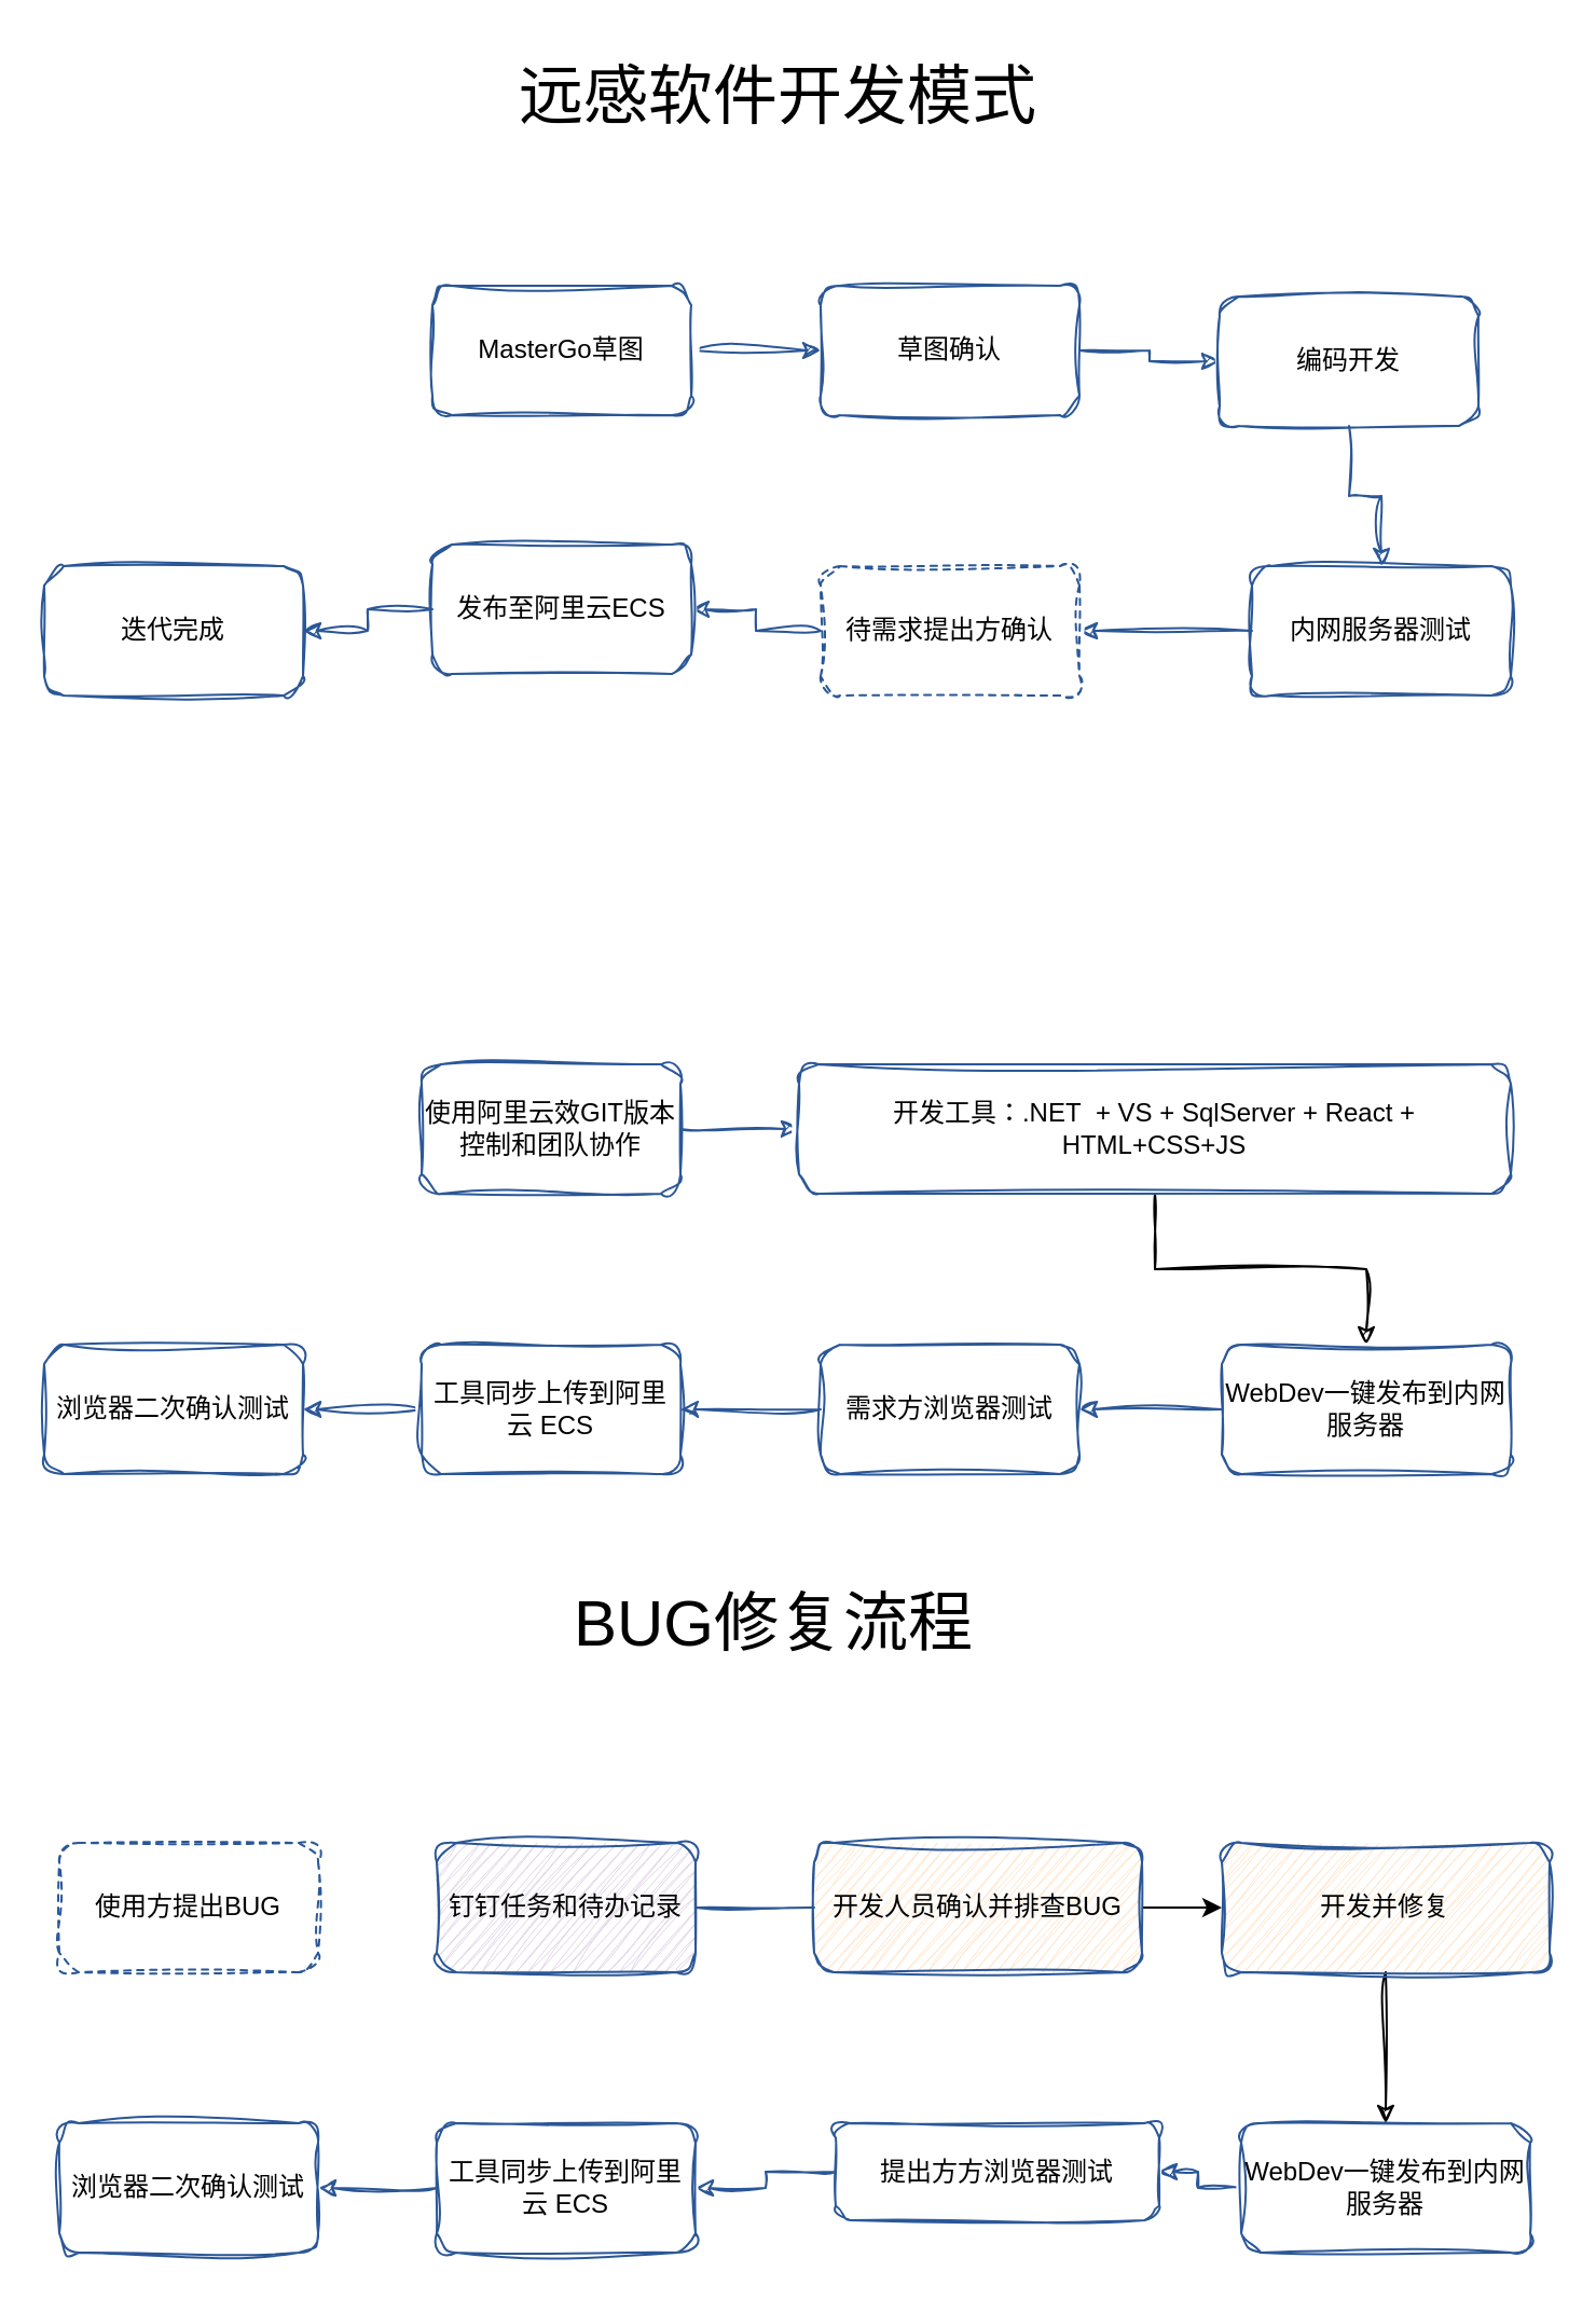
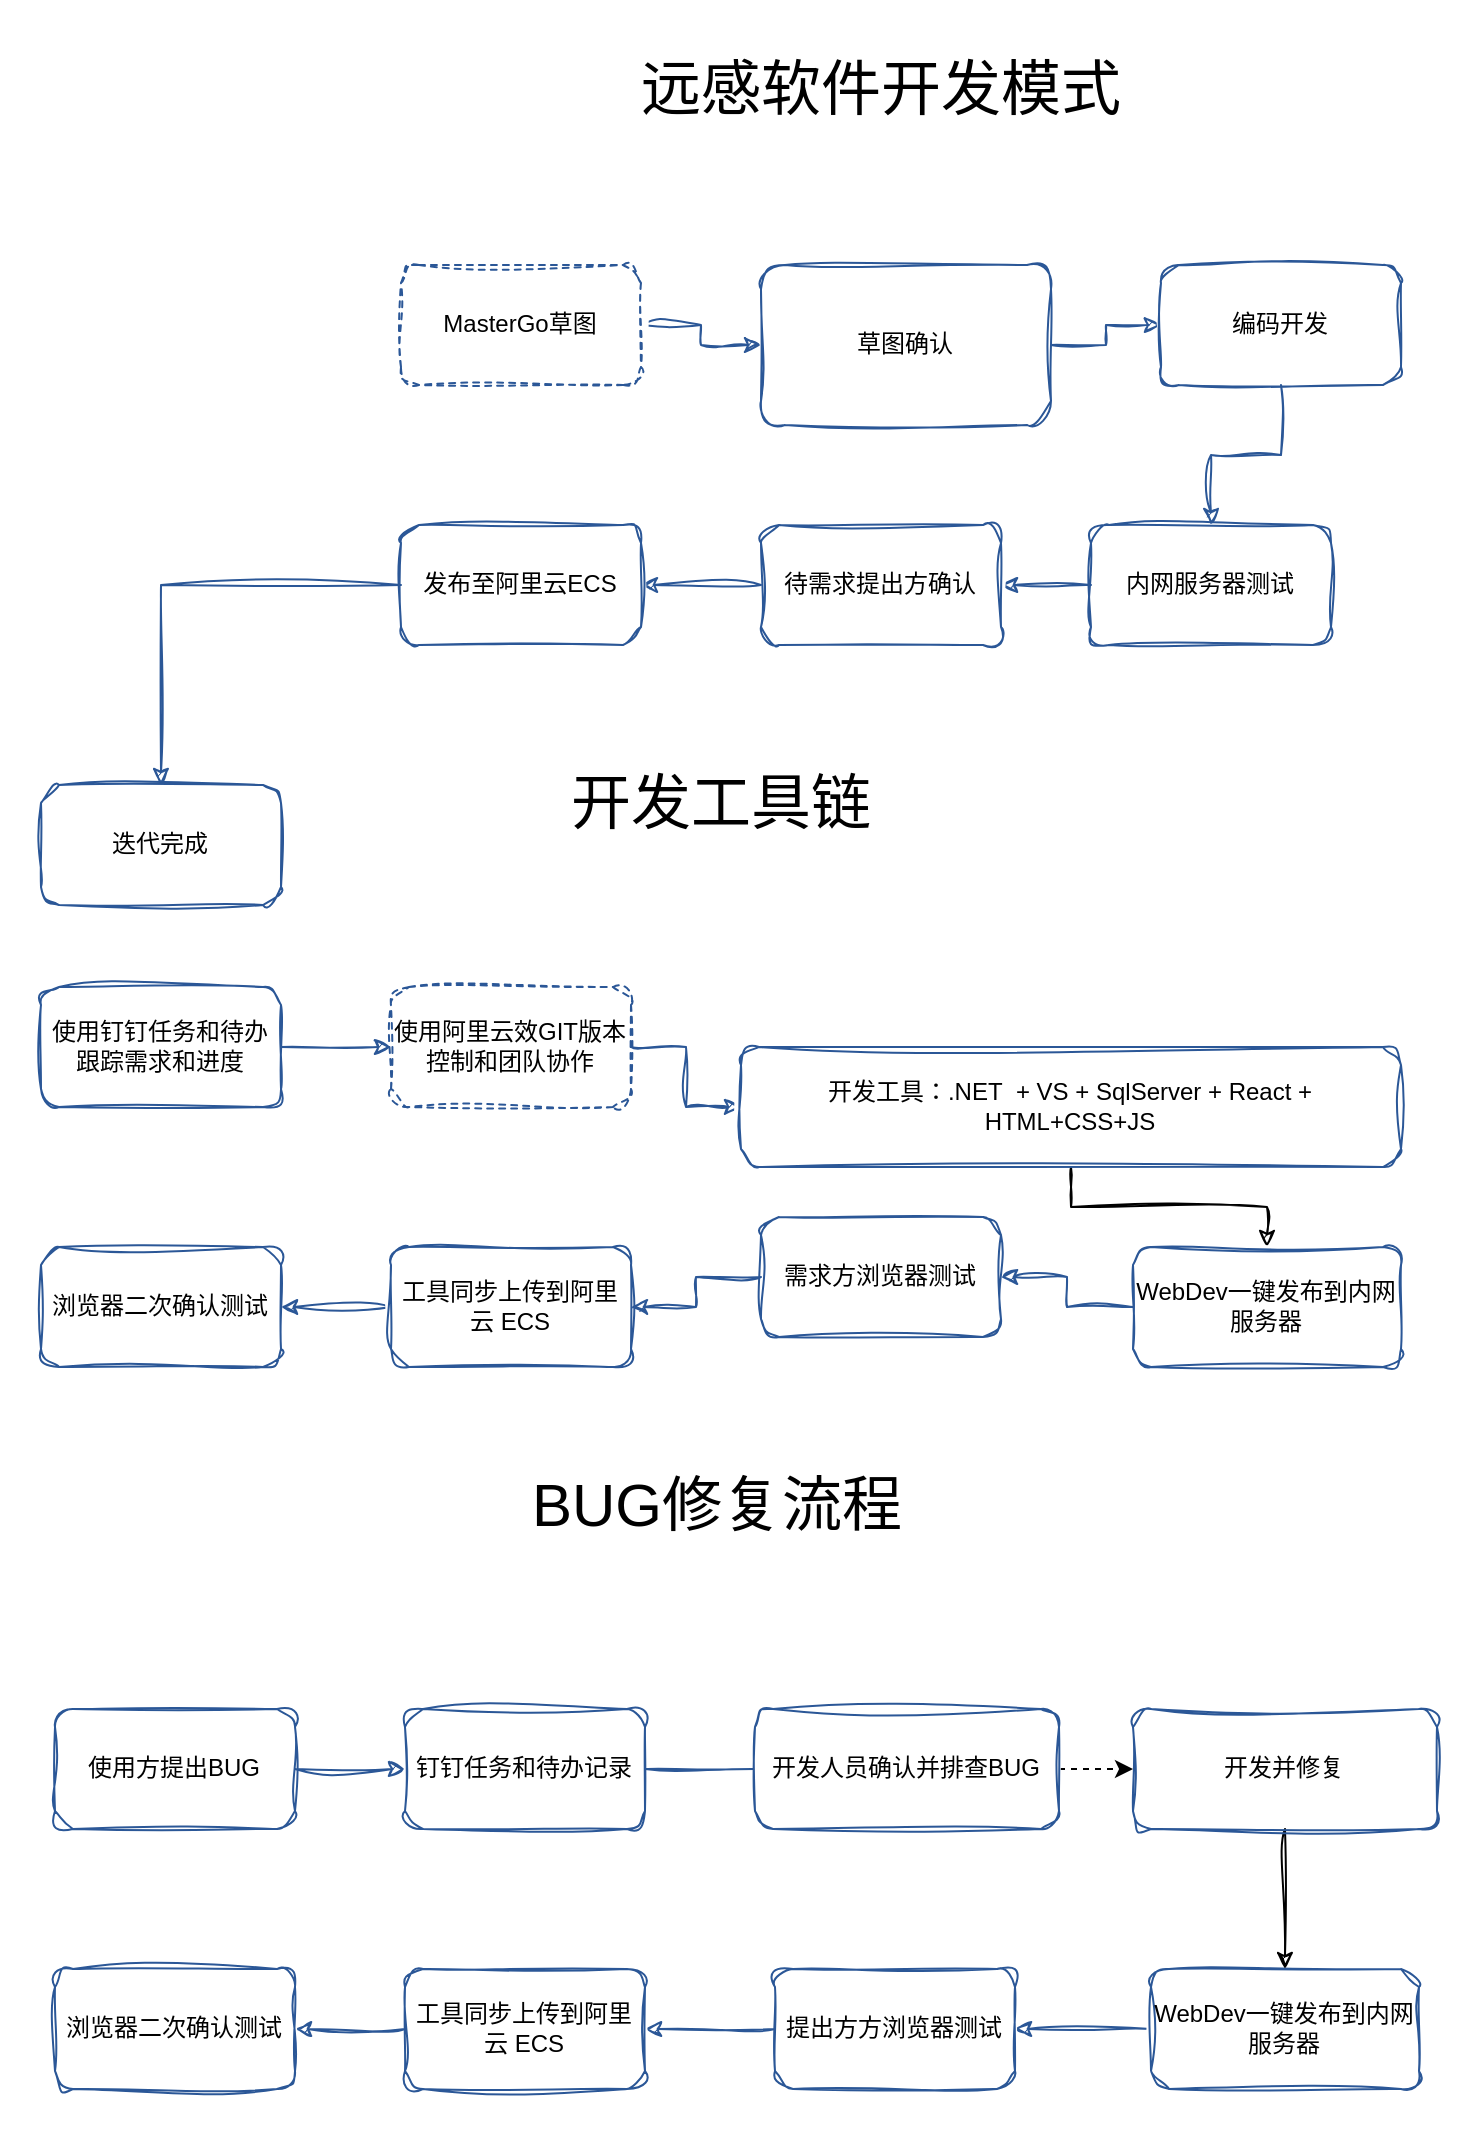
- <mxCell id="15" value="&lt;font style=&quot;font-size: 30px;&quot;&gt;远感软件开发模式&lt;/font&gt;" style="text;html=1;align=center;verticalAlign=middle;resizable=0;points=[];autosize=1;strokeColor=none;fillColor=none;" vertex="1" parent="1"><mxGeometry x="231" y="20" width="258" height="48" as="geometry" /></mxCell>
+ <mxCell id="15" value="&lt;font style=&quot;font-size: 30px;&quot;&gt;远感软件开发模式&lt;/font&gt;" style="text;html=1;align=center;verticalAlign=middle;resizable=0;points=[];autosize=1;strokeColor=none;fillColor=none;" vertex="1" parent="1"><mxGeometry x="311" y="20" width="258" height="48" as="geometry" /></mxCell>
- <mxCell id="3" value="MasterGo草图" style="whiteSpace=wrap;html=1;rounded=1;sketch=1;curveFitting=1;jiggle=2;strokeColor=#2B5797;" vertex="1" parent="1"><mxGeometry x="200" y="132" width="120" height="60" as="geometry" /></mxCell>
+ <mxCell id="3" value="MasterGo草图" style="whiteSpace=wrap;html=1;rounded=1;sketch=1;curveFitting=1;jiggle=2;strokeColor=#2B5797;dashed=1;" vertex="1" parent="1"><mxGeometry x="200" y="132" width="120" height="60" as="geometry" /></mxCell>
- <mxCell id="5" value="草图确认" style="whiteSpace=wrap;html=1;rounded=1;sketch=1;curveFitting=1;jiggle=2;strokeColor=#2B5797;" vertex="1" parent="1"><mxGeometry x="380" y="132" width="120" height="60" as="geometry" /></mxCell>
+ <mxCell id="5" value="草图确认" style="whiteSpace=wrap;html=1;rounded=1;sketch=1;curveFitting=1;jiggle=2;strokeColor=#2B5797;" vertex="1" parent="1"><mxGeometry x="380" y="132" width="145" height="80" as="geometry" /></mxCell>
- <mxCell id="7" value="编码开发" style="whiteSpace=wrap;html=1;rounded=1;sketch=1;curveFitting=1;jiggle=2;strokeColor=#2B5797;" vertex="1" parent="1"><mxGeometry x="565" y="137" width="120" height="60" as="geometry" /></mxCell>
+ <mxCell id="7" value="编码开发" style="whiteSpace=wrap;html=1;rounded=1;sketch=1;curveFitting=1;jiggle=2;strokeColor=#2B5797;" vertex="1" parent="1"><mxGeometry x="580" y="132" width="120" height="60" as="geometry" /></mxCell>
- <mxCell id="13" value="发布至阿里云ECS" style="whiteSpace=wrap;html=1;rounded=1;sketch=1;curveFitting=1;jiggle=2;strokeColor=#2B5797;" vertex="1" parent="1"><mxGeometry x="200" y="252" width="120" height="60" as="geometry" /></mxCell>
+ <mxCell id="13" value="发布至阿里云ECS" style="whiteSpace=wrap;html=1;rounded=1;sketch=1;curveFitting=1;jiggle=2;strokeColor=#2B5797;" vertex="1" parent="1"><mxGeometry x="200" y="262" width="120" height="60" as="geometry" /></mxCell>
- <mxCell id="14" value="迭代完成" style="whiteSpace=wrap;html=1;rounded=1;sketch=1;curveFitting=1;jiggle=2;strokeColor=#2B5797;" vertex="1" parent="1"><mxGeometry x="20" y="262" width="120" height="60" as="geometry" /></mxCell>
+ <mxCell id="14" value="迭代完成" style="whiteSpace=wrap;html=1;rounded=1;sketch=1;curveFitting=1;jiggle=2;strokeColor=#2B5797;" vertex="1" parent="1"><mxGeometry x="20" y="392" width="120" height="60" as="geometry" /></mxCell>
- <mxCell id="11" value="待需求提出方确认" style="whiteSpace=wrap;html=1;rounded=1;sketch=1;curveFitting=1;jiggle=2;strokeColor=#2B5797;dashed=1;" vertex="1" parent="1"><mxGeometry x="380" y="262" width="120" height="60" as="geometry" /></mxCell>
+ <mxCell id="11" value="待需求提出方确认" style="whiteSpace=wrap;html=1;rounded=1;sketch=1;curveFitting=1;jiggle=2;strokeColor=#2B5797;" vertex="1" parent="1"><mxGeometry x="380" y="262" width="120" height="60" as="geometry" /></mxCell>
- <mxCell id="9" value="内网服务器测试" style="whiteSpace=wrap;html=1;rounded=1;sketch=1;curveFitting=1;jiggle=2;strokeColor=#2B5797;" vertex="1" parent="1"><mxGeometry x="580" y="262" width="120" height="60" as="geometry" /></mxCell>
+ <mxCell id="9" value="内网服务器测试" style="whiteSpace=wrap;html=1;rounded=1;sketch=1;curveFitting=1;jiggle=2;strokeColor=#2B5797;" vertex="1" parent="1"><mxGeometry x="545" y="262" width="120" height="60" as="geometry" /></mxCell>
+ <mxCell id="16" value="&lt;span style=&quot;font-size: 30px;&quot;&gt;开发工具链&lt;/span&gt;" style="text;html=1;align=center;verticalAlign=middle;resizable=0;points=[];autosize=1;strokeColor=none;fillColor=none;" vertex="1" parent="1"><mxGeometry x="276" y="377" width="168" height="48" as="geometry" /></mxCell>
+ <mxCell id="18" value="使用钉钉任务和待办跟踪需求和进度" style="rounded=1;whiteSpace=wrap;html=1;sketch=1;curveFitting=1;jiggle=2;strokeColor=#2B5797;" vertex="1" parent="1"><mxGeometry x="20" y="493" width="120" height="60" as="geometry" /></mxCell>
+ <mxCell id="17" value="" style="edgeStyle=orthogonalEdgeStyle;rounded=0;orthogonalLoop=1;jettySize=auto;html=1;sketch=1;curveFitting=1;jiggle=2;strokeColor=#2B5797;" edge="1" parent="1" source="18" target="20"><mxGeometry relative="1" as="geometry" /></mxCell>
- <mxCell id="20" value="使用阿里云效GIT版本控制和团队协作" style="whiteSpace=wrap;html=1;rounded=1;sketch=1;curveFitting=1;jiggle=2;strokeColor=#2B5797;" vertex="1" parent="1"><mxGeometry x="195" y="493" width="120" height="60" as="geometry" /></mxCell>
+ <mxCell id="20" value="使用阿里云效GIT版本控制和团队协作" style="whiteSpace=wrap;html=1;rounded=1;sketch=1;curveFitting=1;jiggle=2;strokeColor=#2B5797;dashed=1;" vertex="1" parent="1"><mxGeometry x="195" y="493" width="120" height="60" as="geometry" /></mxCell>
- <mxCell id="22" value="开发工具：.NET&amp;nbsp; + VS + SqlServer + React + HTML+CSS+JS" style="whiteSpace=wrap;html=1;rounded=1;sketch=1;curveFitting=1;jiggle=2;strokeColor=#2B5797;" vertex="1" parent="1"><mxGeometry x="370" y="493" width="330" height="60" as="geometry" /></mxCell>
+ <mxCell id="22" value="开发工具：.NET&amp;nbsp; + VS + SqlServer + React + HTML+CSS+JS" style="whiteSpace=wrap;html=1;rounded=1;sketch=1;curveFitting=1;jiggle=2;strokeColor=#2B5797;" vertex="1" parent="1"><mxGeometry x="370" y="523" width="330" height="60" as="geometry" /></mxCell>
- <mxCell id="26" value="需求方浏览器测试" style="whiteSpace=wrap;html=1;rounded=1;sketch=1;curveFitting=1;jiggle=2;strokeColor=#2B5797;" vertex="1" parent="1"><mxGeometry x="380" y="623" width="120" height="60" as="geometry" /></mxCell>
+ <mxCell id="26" value="需求方浏览器测试" style="whiteSpace=wrap;html=1;rounded=1;sketch=1;curveFitting=1;jiggle=2;strokeColor=#2B5797;" vertex="1" parent="1"><mxGeometry x="380" y="608" width="120" height="60" as="geometry" /></mxCell>
- <mxCell id="32" value="使用方提出BUG" style="rounded=1;whiteSpace=wrap;html=1;sketch=1;curveFitting=1;jiggle=2;strokeColor=#2B5797;dashed=1;" vertex="1" parent="1"><mxGeometry x="27" y="854" width="120" height="60" as="geometry" /></mxCell>
+ <mxCell id="32" value="使用方提出BUG" style="rounded=1;whiteSpace=wrap;html=1;sketch=1;curveFitting=1;jiggle=2;strokeColor=#2B5797;" vertex="1" parent="1"><mxGeometry x="27" y="854" width="120" height="60" as="geometry" /></mxCell>
+ <mxCell id="31" value="" style="edgeStyle=orthogonalEdgeStyle;rounded=0;orthogonalLoop=1;jettySize=auto;html=1;sketch=1;curveFitting=1;jiggle=2;strokeColor=#2B5797;" edge="1" parent="1" source="32" target="34"><mxGeometry relative="1" as="geometry" /></mxCell>
- <mxCell id="34" value="钉钉任务和待办记录" style="whiteSpace=wrap;html=1;rounded=1;sketch=1;curveFitting=1;jiggle=2;strokeColor=#2B5797;fillColor=#e1d5e7;" vertex="1" parent="1"><mxGeometry x="202" y="854" width="120" height="60" as="geometry" /></mxCell>
+ <mxCell id="34" value="钉钉任务和待办记录" style="whiteSpace=wrap;html=1;rounded=1;sketch=1;curveFitting=1;jiggle=2;strokeColor=#2B5797;" vertex="1" parent="1"><mxGeometry x="202" y="854" width="120" height="60" as="geometry" /></mxCell>
- <mxCell id="36" value="开发人员确认并排查BUG" style="whiteSpace=wrap;html=1;rounded=1;sketch=1;curveFitting=1;jiggle=2;strokeColor=#2B5797;fillColor=#ffe6cc;" vertex="1" parent="1"><mxGeometry x="377" y="854" width="152" height="60" as="geometry" /></mxCell>
+ <mxCell id="36" value="开发人员确认并排查BUG" style="whiteSpace=wrap;html=1;rounded=1;sketch=1;curveFitting=1;jiggle=2;strokeColor=#2B5797;" vertex="1" parent="1"><mxGeometry x="377" y="854" width="152" height="60" as="geometry" /></mxCell>
- <mxCell id="35" value="" style="edgeStyle=orthogonalEdgeStyle;rounded=0;orthogonalLoop=1;jettySize=auto;html=1;" edge="1" parent="1" source="36" target="45"><mxGeometry relative="1" as="geometry" /></mxCell>
+ <mxCell id="35" value="" style="edgeStyle=orthogonalEdgeStyle;rounded=0;orthogonalLoop=1;jettySize=auto;html=1;dashed=1;" edge="1" parent="1" source="36" target="45"><mxGeometry relative="1" as="geometry" /></mxCell>
- <mxCell id="45" value="开发并修复" style="whiteSpace=wrap;html=1;rounded=1;sketch=1;curveFitting=1;jiggle=2;strokeColor=#2B5797;fillColor=#ffe6cc;" vertex="1" parent="1"><mxGeometry x="566" y="854" width="152" height="60" as="geometry" /></mxCell>
+ <mxCell id="45" value="开发并修复" style="whiteSpace=wrap;html=1;rounded=1;sketch=1;curveFitting=1;jiggle=2;strokeColor=#2B5797;" vertex="1" parent="1"><mxGeometry x="566" y="854" width="152" height="60" as="geometry" /></mxCell>
- <mxCell id="40" value="提出方方浏览器测试" style="whiteSpace=wrap;html=1;rounded=1;sketch=1;curveFitting=1;jiggle=2;strokeColor=#2B5797;" vertex="1" parent="1"><mxGeometry x="387" y="984" width="150" height="45" as="geometry" /></mxCell>
+ <mxCell id="40" value="提出方方浏览器测试" style="whiteSpace=wrap;html=1;rounded=1;sketch=1;curveFitting=1;jiggle=2;strokeColor=#2B5797;" vertex="1" parent="1"><mxGeometry x="387" y="984" width="120" height="60" as="geometry" /></mxCell>
